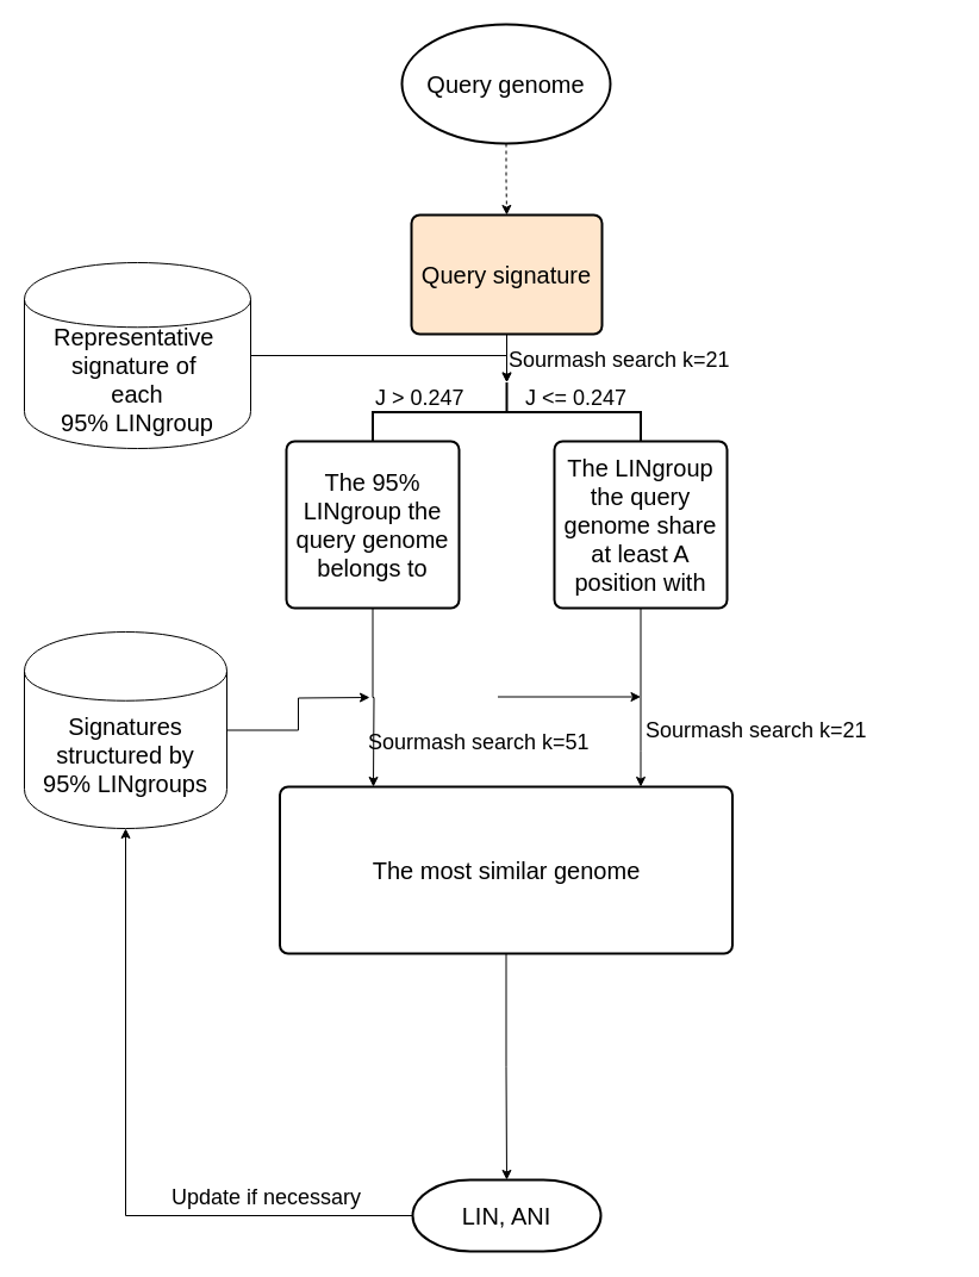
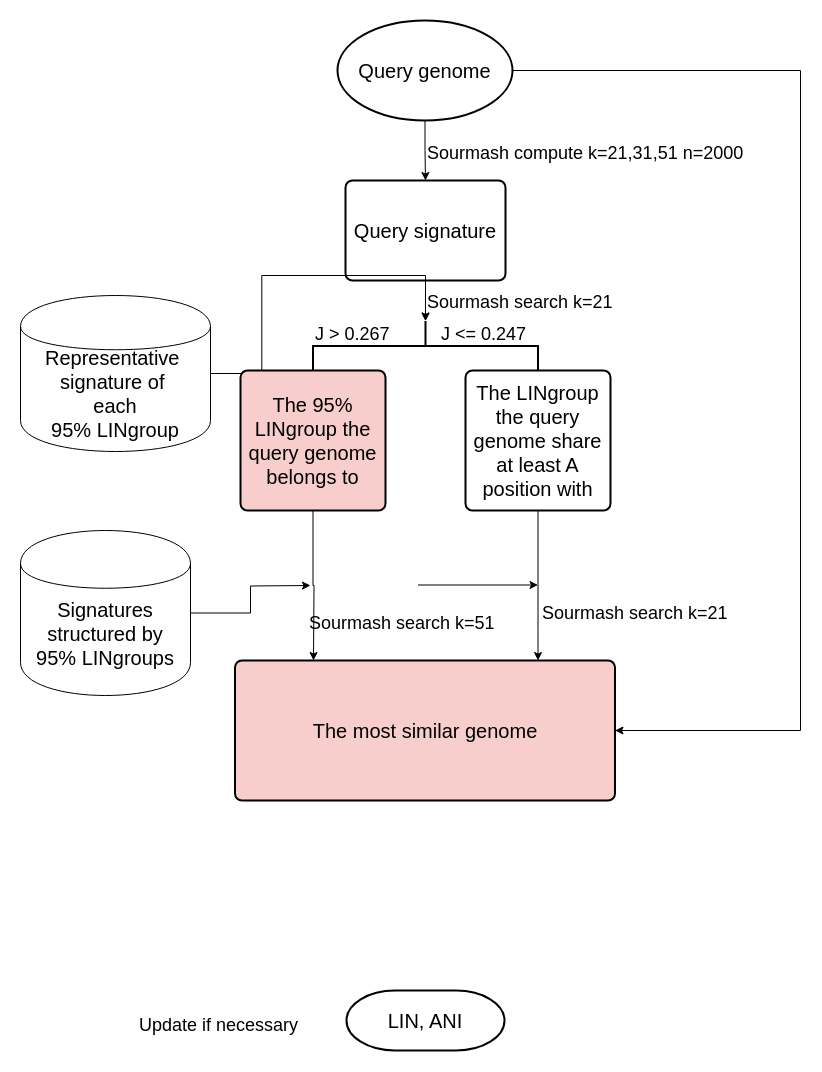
- <mxCell id="2" style="edgeStyle=orthogonalEdgeStyle;rounded=0;orthogonalLoop=1;jettySize=auto;html=1;exitX=0.5;exitY=1;exitDx=0;exitDy=0;exitPerimeter=0;dashed=1;" edge="1" parent="1" source="4" target="6"><mxGeometry relative="1" as="geometry" /></mxCell>
+ <mxCell id="2" style="edgeStyle=orthogonalEdgeStyle;rounded=0;orthogonalLoop=1;jettySize=auto;html=1;exitX=0.5;exitY=1;exitDx=0;exitDy=0;exitPerimeter=0;" edge="1" parent="1" source="4" target="6"><mxGeometry relative="1" as="geometry" /></mxCell>
+ <mxCell id="7" value="&lt;font style=&quot;font-size: 18px&quot;&gt;Sourmash compute k=21,31,51 n=2000&lt;/font&gt;" style="text;html=1;resizable=0;points=[];autosize=1;align=left;verticalAlign=top;spacingTop=-4;" vertex="1" parent="1"><mxGeometry x="425" y="140" width="330" height="20" as="geometry" /></mxCell>
- <mxCell id="6" value="&lt;font style=&quot;font-size: 20px&quot;&gt;Query signature&lt;/font&gt;" style="rounded=1;whiteSpace=wrap;html=1;absoluteArcSize=1;arcSize=14;strokeWidth=2;fillColor=#ffe6cc;" vertex="1" parent="1"><mxGeometry x="345" y="180" width="160" height="100" as="geometry" /></mxCell>
+ <mxCell id="6" value="&lt;font style=&quot;font-size: 20px&quot;&gt;Query signature&lt;/font&gt;" style="rounded=1;whiteSpace=wrap;html=1;absoluteArcSize=1;arcSize=14;strokeWidth=2;" vertex="1" parent="1"><mxGeometry x="345" y="180" width="160" height="100" as="geometry" /></mxCell>
- <mxCell id="11" value="&lt;font style=&quot;font-size: 20px&quot;&gt;Representative&amp;nbsp;&lt;br&gt;signature of&amp;nbsp;&lt;br&gt;each&lt;br&gt;95% LINgroup&lt;br&gt;&lt;/font&gt;" style="shape=cylinder;whiteSpace=wrap;html=1;boundedLbl=1;backgroundOutline=1;" vertex="1" parent="1"><mxGeometry x="20" y="220" width="190" height="156" as="geometry" /></mxCell>
+ <mxCell id="11" value="&lt;font style=&quot;font-size: 20px&quot;&gt;Representative&amp;nbsp;&lt;br&gt;signature of&amp;nbsp;&lt;br&gt;each&lt;br&gt;95% LINgroup&lt;br&gt;&lt;/font&gt;" style="shape=cylinder;whiteSpace=wrap;html=1;boundedLbl=1;backgroundOutline=1;" vertex="1" parent="1"><mxGeometry x="20" y="295" width="190" height="156" as="geometry" /></mxCell>
- <mxCell id="18" value="&lt;font style=&quot;font-size: 18px&quot;&gt;J &amp;gt; 0.247&lt;/font&gt;" style="text;html=1;resizable=0;points=[];autosize=1;align=left;verticalAlign=top;spacingTop=-4;" vertex="1" parent="1"><mxGeometry x="313" y="321" width="100" height="20" as="geometry" /></mxCell>
+ <mxCell id="18" value="&lt;font style=&quot;font-size: 18px&quot;&gt;J &amp;gt; 0.267&lt;/font&gt;" style="text;html=1;resizable=0;points=[];autosize=1;align=left;verticalAlign=top;spacingTop=-4;" vertex="1" parent="1"><mxGeometry x="313" y="321" width="100" height="20" as="geometry" /></mxCell>
+ <mxCell id="3" style="edgeStyle=orthogonalEdgeStyle;rounded=0;orthogonalLoop=1;jettySize=auto;html=1;entryX=1;entryY=0.5;entryDx=0;entryDy=0;" edge="1" parent="1" source="4" target="21"><mxGeometry relative="1" as="geometry"><Array as="points"><mxPoint x="800" y="70" /><mxPoint x="800" y="730" /></Array></mxGeometry></mxCell>
- <mxCell id="13" value="&lt;font style=&quot;font-size: 20px&quot;&gt;The 95% LINgroup the query genome belongs to&lt;/font&gt;" style="rounded=1;whiteSpace=wrap;html=1;absoluteArcSize=1;arcSize=14;strokeWidth=2;" vertex="1" parent="1"><mxGeometry x="240" y="370" width="145" height="140" as="geometry" /></mxCell>
+ <mxCell id="13" value="&lt;font style=&quot;font-size: 20px&quot;&gt;The 95% LINgroup the query genome belongs to&lt;/font&gt;" style="rounded=1;whiteSpace=wrap;html=1;absoluteArcSize=1;arcSize=14;strokeWidth=2;fillColor=#f8cecc;" vertex="1" parent="1"><mxGeometry x="240" y="370" width="145" height="140" as="geometry" /></mxCell>
- <mxCell id="21" value="&lt;font style=&quot;font-size: 20px&quot;&gt;The most similar genome&lt;/font&gt;" style="rounded=1;whiteSpace=wrap;html=1;absoluteArcSize=1;arcSize=14;strokeWidth=2;" vertex="1" parent="1"><mxGeometry x="234.5" y="660" width="380" height="140" as="geometry" /></mxCell>
+ <mxCell id="21" value="&lt;font style=&quot;font-size: 20px&quot;&gt;The most similar genome&lt;/font&gt;" style="rounded=1;whiteSpace=wrap;html=1;absoluteArcSize=1;arcSize=14;strokeWidth=2;fillColor=#f8cecc;" vertex="1" parent="1"><mxGeometry x="234.5" y="660" width="380" height="140" as="geometry" /></mxCell>
- <mxCell id="20" style="edgeStyle=orthogonalEdgeStyle;rounded=0;orthogonalLoop=1;jettySize=auto;html=1;entryX=0.5;entryY=0;entryDx=0;entryDy=0;entryPerimeter=0;" edge="1" parent="1" source="21" target="26"><mxGeometry relative="1" as="geometry" /></mxCell>
- <mxCell id="25" style="edgeStyle=orthogonalEdgeStyle;rounded=0;orthogonalLoop=1;jettySize=auto;html=1;entryX=0.5;entryY=1;entryDx=0;entryDy=0;" edge="1" parent="1" source="26" target="9"><mxGeometry relative="1" as="geometry" /></mxCell>
- <mxCell id="27" value="&lt;font style=&quot;font-size: 18px&quot;&gt;Update if necessary&lt;/font&gt;" style="text;html=1;resizable=0;points=[];autosize=1;align=left;verticalAlign=top;spacingTop=-4;" vertex="1" parent="1"><mxGeometry x="142" y="992" width="170" height="20" as="geometry" /></mxCell>
+ <mxCell id="27" value="&lt;font style=&quot;font-size: 18px&quot;&gt;Update if necessary&lt;/font&gt;" style="text;html=1;resizable=0;points=[];autosize=1;align=left;verticalAlign=top;spacingTop=-4;" vertex="1" parent="1"><mxGeometry x="137" y="1012" width="170" height="20" as="geometry" /></mxCell>
